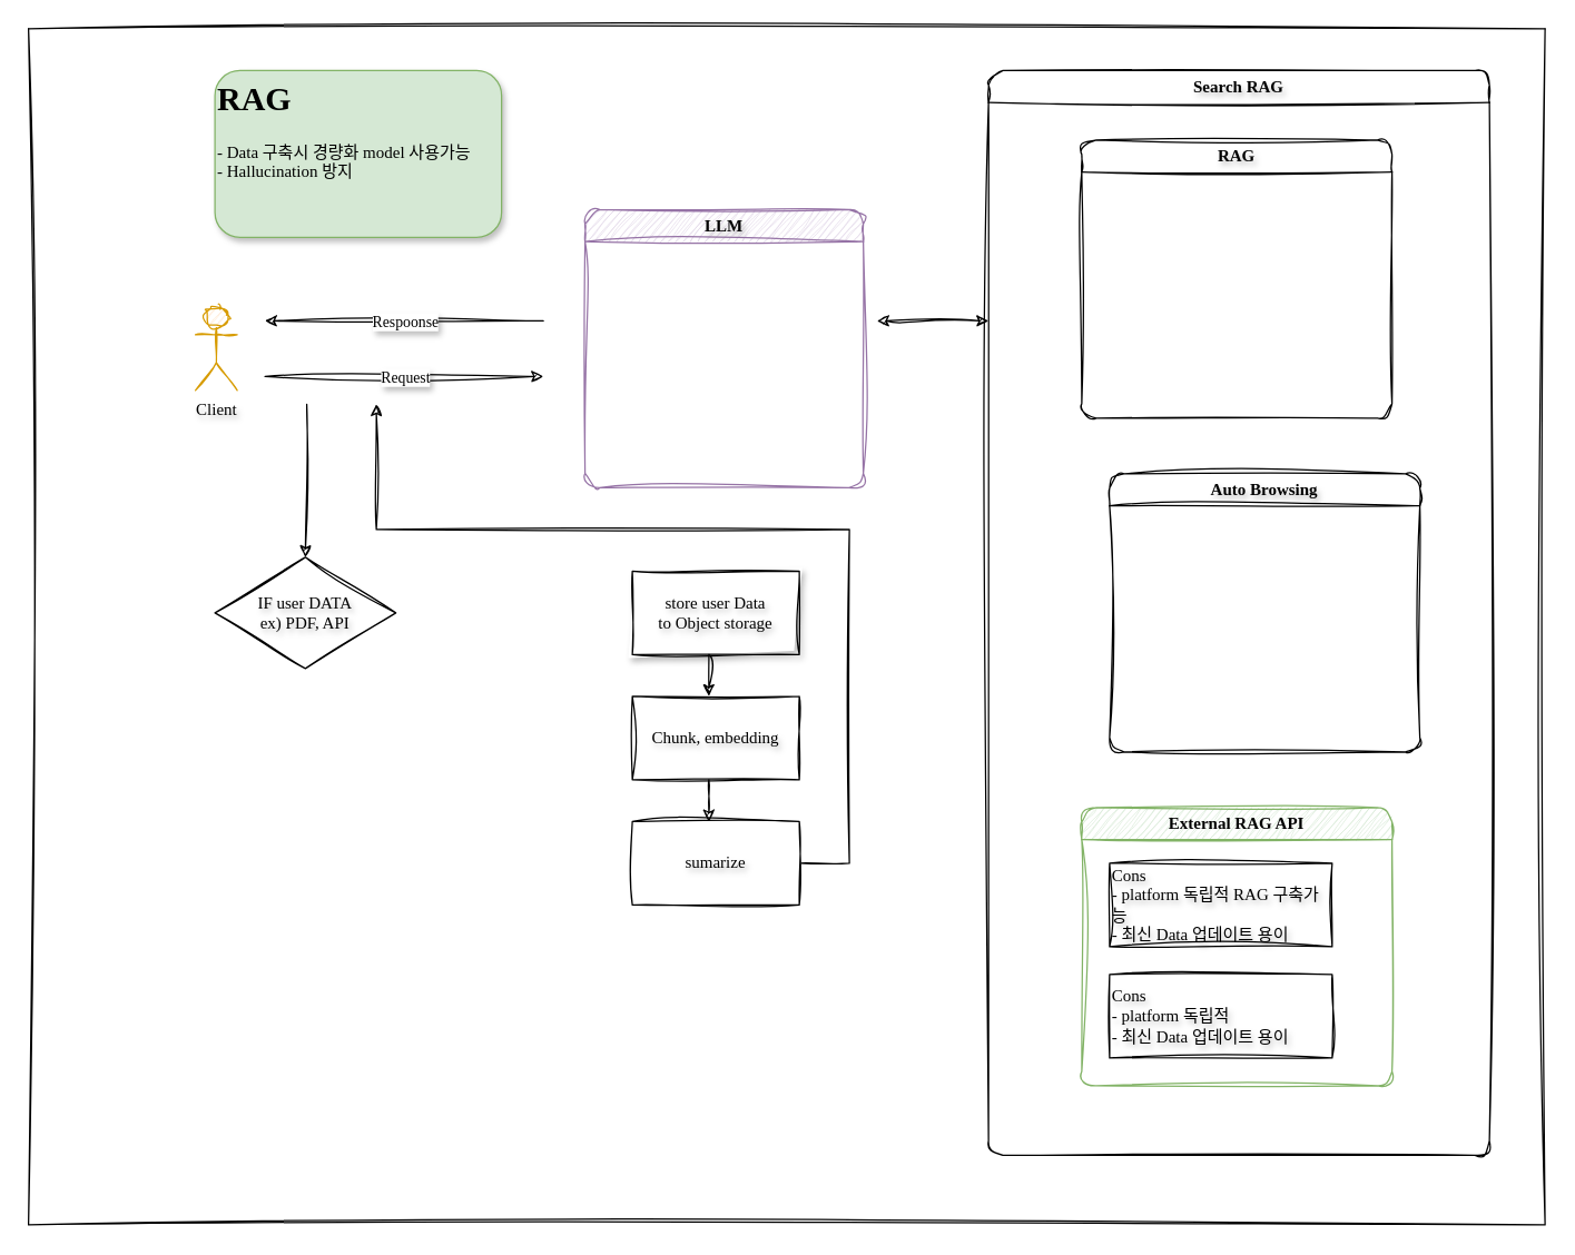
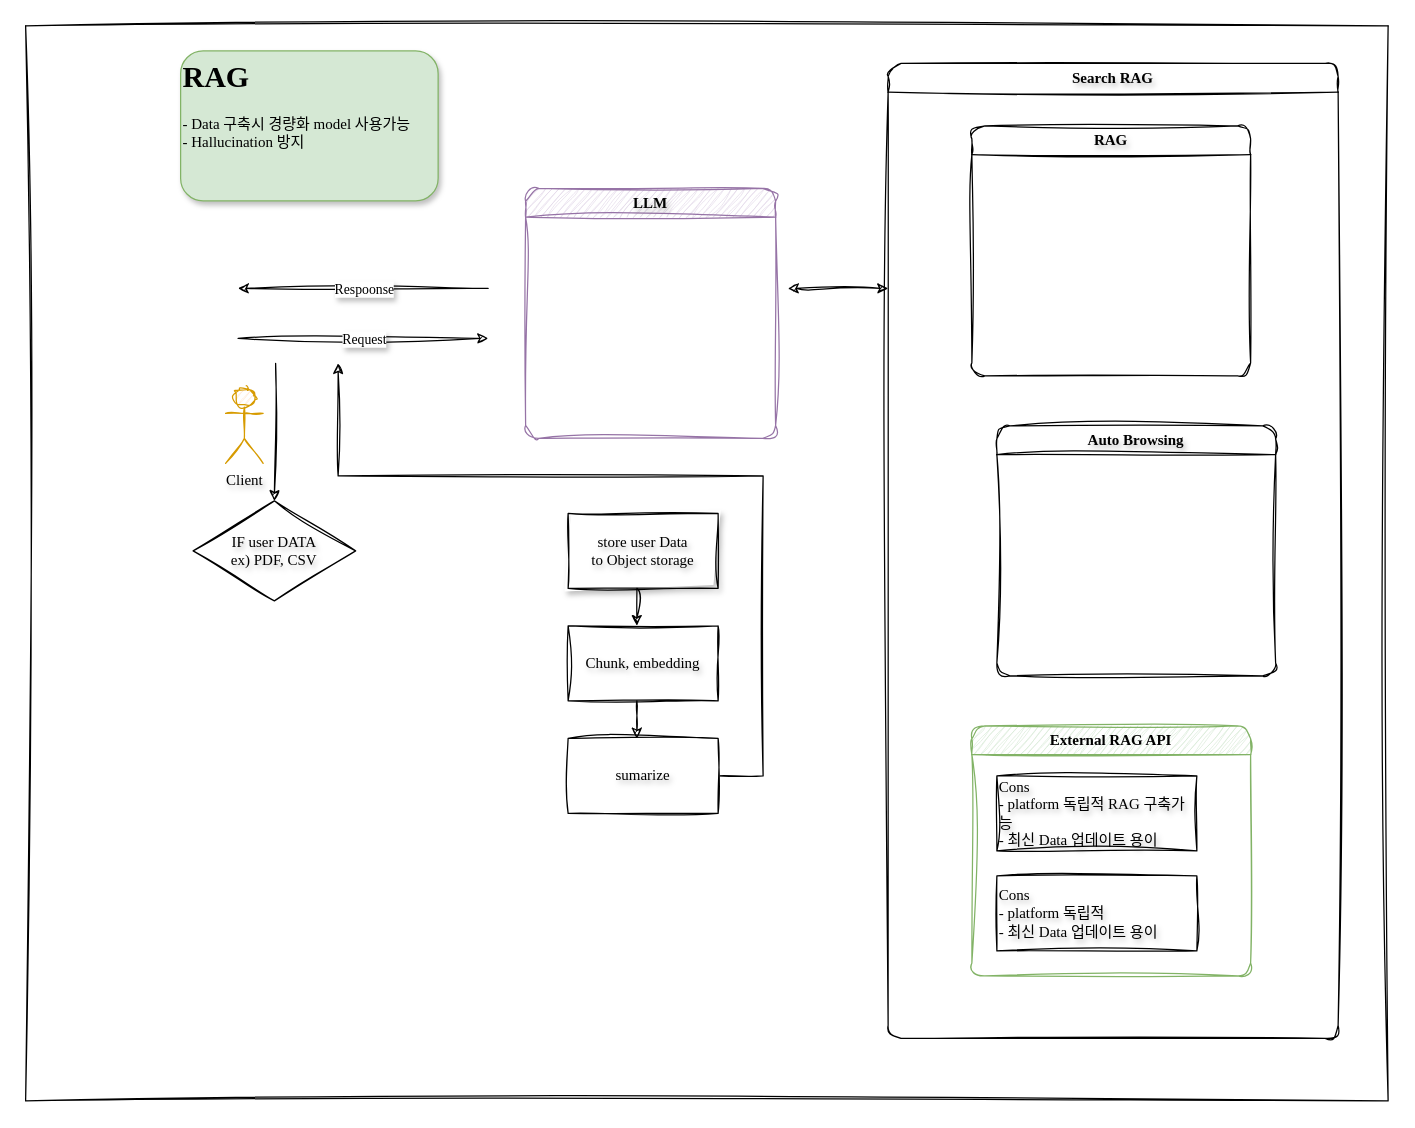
- <mxCell id="23" value="&lt;h1 style=&quot;margin-top: 0px;&quot;&gt;RAG&lt;/h1&gt;&lt;p&gt;- Data 구축시 경량화 model 사용가능&lt;br&gt;- Hallucination 방지&lt;/p&gt;" style="text;html=1;whiteSpace=wrap;overflow=hidden;rounded=1;fontFamily=Architects Daughter;fontSource=https%3A%2F%2Ffonts.googleapis.com%2Fcss%3Ffamily%3DArchitects%2BDaughter;shadow=1;glass=0;fillColor=#d5e8d4;strokeColor=#82b366;" vertex="1" parent="1"><mxGeometry x="154" y="50" width="206" height="120" as="geometry" /></mxCell>
+ <mxCell id="23" value="&lt;h1 style=&quot;margin-top: 0px;&quot;&gt;RAG&lt;/h1&gt;&lt;p&gt;- Data 구축시 경량화 model 사용가능&lt;br&gt;- Hallucination 방지&lt;/p&gt;" style="text;html=1;whiteSpace=wrap;overflow=hidden;rounded=1;fontFamily=Architects Daughter;fontSource=https%3A%2F%2Ffonts.googleapis.com%2Fcss%3Ffamily%3DArchitects%2BDaughter;shadow=1;glass=0;fillColor=#d5e8d4;strokeColor=#82b366;" vertex="1" parent="1"><mxGeometry x="144" y="40" width="206" height="120" as="geometry" /></mxCell>
- <mxCell id="3" value="Client" style="shape=umlActor;verticalLabelPosition=bottom;verticalAlign=top;html=1;outlineConnect=0;sketch=1;hachureGap=4;jiggle=2;curveFitting=1;fontFamily=Architects Daughter;fontSource=https%3A%2F%2Ffonts.googleapis.com%2Fcss%3Ffamily%3DArchitects%2BDaughter;fillColor=#ffe6cc;strokeColor=#d79b00;textShadow=1;" vertex="1" parent="1"><mxGeometry x="140" y="220" width="30" height="60" as="geometry" /></mxCell>
+ <mxCell id="3" value="Client" style="shape=umlActor;verticalLabelPosition=bottom;verticalAlign=top;html=1;outlineConnect=0;sketch=1;hachureGap=4;jiggle=2;curveFitting=1;fontFamily=Architects Daughter;fontSource=https%3A%2F%2Ffonts.googleapis.com%2Fcss%3Ffamily%3DArchitects%2BDaughter;fillColor=#ffe6cc;strokeColor=#d79b00;textShadow=1;" vertex="1" parent="1"><mxGeometry x="180" y="310" width="30" height="60" as="geometry" /></mxCell>
- <mxCell id="11" value="IF user DATA&lt;br&gt;ex) PDF, API" style="rhombus;whiteSpace=wrap;html=1;sketch=1;hachureGap=4;jiggle=2;curveFitting=1;fontFamily=Architects Daughter;fontSource=https%3A%2F%2Ffonts.googleapis.com%2Fcss%3Ffamily%3DArchitects%2BDaughter;textShadow=1;" vertex="1" parent="1"><mxGeometry x="154" y="400" width="130" height="80" as="geometry" /></mxCell>
+ <mxCell id="11" value="IF user DATA&lt;br&gt;ex) PDF, CSV" style="rhombus;whiteSpace=wrap;html=1;sketch=1;hachureGap=4;jiggle=2;curveFitting=1;fontFamily=Architects Daughter;fontSource=https%3A%2F%2Ffonts.googleapis.com%2Fcss%3Ffamily%3DArchitects%2BDaughter;textShadow=1;" vertex="1" parent="1"><mxGeometry x="154" y="400" width="130" height="80" as="geometry" /></mxCell>
